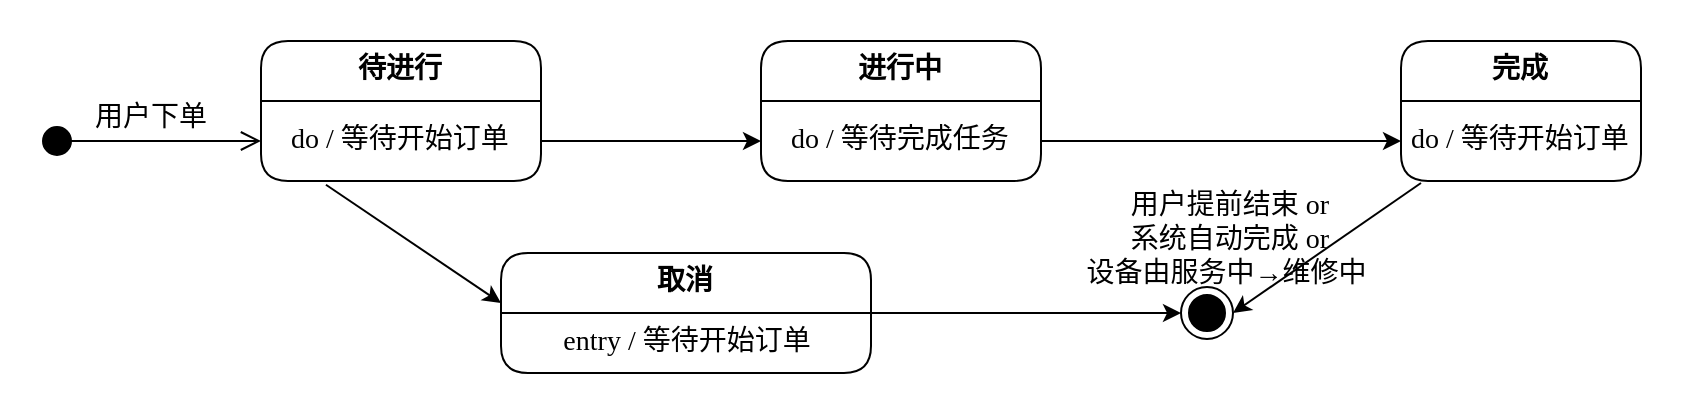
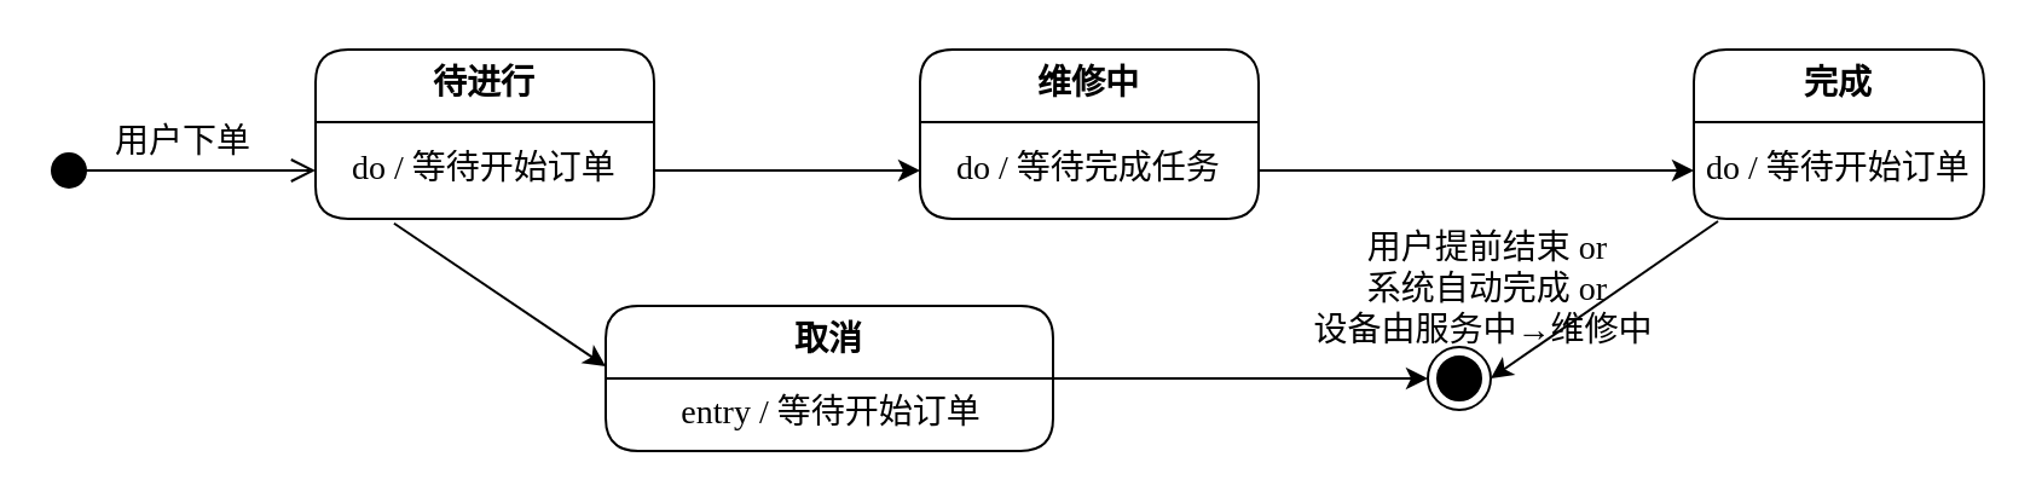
- <mxCell id="5" value="&lt;div&gt;&lt;span style=&quot;background-color: transparent; color: light-dark(rgb(0, 0, 0), rgb(255, 255, 255));&quot;&gt;&lt;b&gt;&lt;font&gt;进行中&lt;/font&gt;&lt;/b&gt;&lt;/span&gt;&lt;/div&gt;" style="swimlane;fontStyle=0;align=center;verticalAlign=top;childLayout=stackLayout;horizontal=1;startSize=30;horizontalStack=0;resizeParent=1;resizeParentMax=0;resizeLast=0;collapsible=0;marginBottom=0;html=1;whiteSpace=wrap;rounded=1;fontFamily=宋体;fontSize=14;" parent="1" vertex="1"><mxGeometry x="380" y="20" width="140" height="70" as="geometry" /></mxCell>
+ <mxCell id="5" value="&lt;div&gt;&lt;span style=&quot;background-color: transparent; color: light-dark(rgb(0, 0, 0), rgb(255, 255, 255));&quot;&gt;&lt;b&gt;&lt;font&gt;维修中&lt;/font&gt;&lt;/b&gt;&lt;/span&gt;&lt;/div&gt;" style="swimlane;fontStyle=0;align=center;verticalAlign=top;childLayout=stackLayout;horizontal=1;startSize=30;horizontalStack=0;resizeParent=1;resizeParentMax=0;resizeLast=0;collapsible=0;marginBottom=0;html=1;whiteSpace=wrap;rounded=1;fontFamily=宋体;fontSize=14;" parent="1" vertex="1"><mxGeometry x="380" y="20" width="140" height="70" as="geometry" /></mxCell>
